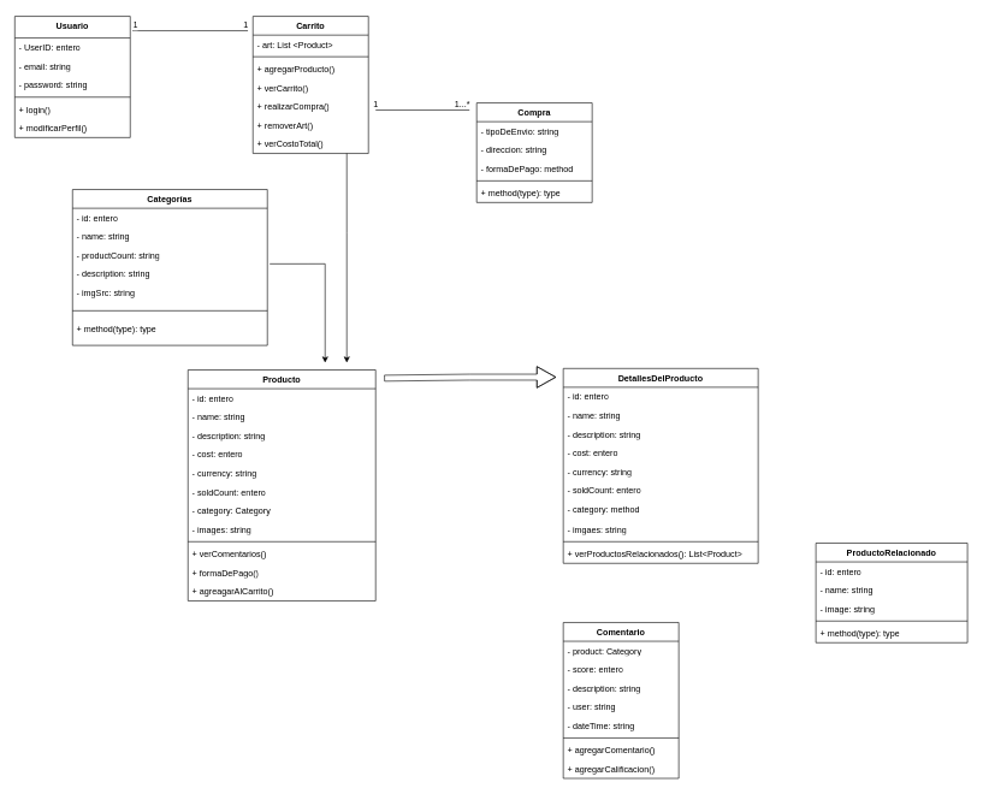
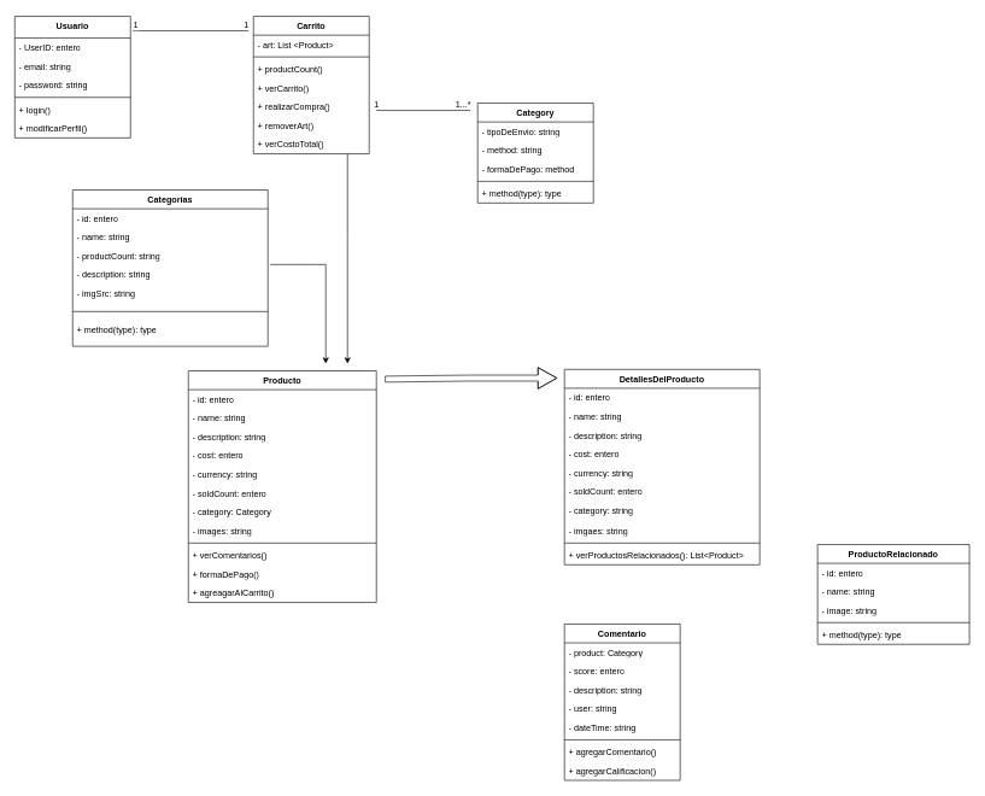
- <mxCell id="42" value="+ agregarProducto()&lt;br&gt;" style="text;strokeColor=none;fillColor=none;align=left;verticalAlign=top;spacingLeft=4;spacingRight=4;overflow=hidden;rotatable=0;points=[[0,0.5],[1,0.5]];portConstraint=eastwest;whiteSpace=wrap;html=1;" parent="39" vertex="1"><mxGeometry y="60" width="160" height="26" as="geometry" /></mxCell>
+ <mxCell id="42" value="+ productCount()&lt;br&gt;" style="text;strokeColor=none;fillColor=none;align=left;verticalAlign=top;spacingLeft=4;spacingRight=4;overflow=hidden;rotatable=0;points=[[0,0.5],[1,0.5]];portConstraint=eastwest;whiteSpace=wrap;html=1;" parent="39" vertex="1"><mxGeometry y="60" width="160" height="26" as="geometry" /></mxCell>
- <mxCell id="61" value="Compra" style="swimlane;fontStyle=1;align=center;verticalAlign=top;childLayout=stackLayout;horizontal=1;startSize=26;horizontalStack=0;resizeParent=1;resizeParentMax=0;resizeLast=0;collapsible=1;marginBottom=0;whiteSpace=wrap;html=1;" vertex="1" parent="1"><mxGeometry x="660" y="142" width="160" height="138" as="geometry" /></mxCell>
+ <mxCell id="61" value="Category" style="swimlane;fontStyle=1;align=center;verticalAlign=top;childLayout=stackLayout;horizontal=1;startSize=26;horizontalStack=0;resizeParent=1;resizeParentMax=0;resizeLast=0;collapsible=1;marginBottom=0;whiteSpace=wrap;html=1;" vertex="1" parent="1"><mxGeometry x="660" y="142" width="160" height="138" as="geometry" /></mxCell>
- <mxCell id="63" value="- direccion: string" style="text;strokeColor=none;fillColor=none;align=left;verticalAlign=top;spacingLeft=4;spacingRight=4;overflow=hidden;rotatable=0;points=[[0,0.5],[1,0.5]];portConstraint=eastwest;whiteSpace=wrap;html=1;" vertex="1" parent="61"><mxGeometry y="52" width="160" height="26" as="geometry" /></mxCell>
+ <mxCell id="63" value="- method: string" style="text;strokeColor=none;fillColor=none;align=left;verticalAlign=top;spacingLeft=4;spacingRight=4;overflow=hidden;rotatable=0;points=[[0,0.5],[1,0.5]];portConstraint=eastwest;whiteSpace=wrap;html=1;" vertex="1" parent="61"><mxGeometry y="52" width="160" height="26" as="geometry" /></mxCell>
- <mxCell id="54" value="- category: method" style="text;strokeColor=none;fillColor=none;align=left;verticalAlign=top;spacingLeft=4;spacingRight=4;overflow=hidden;rotatable=0;points=[[0,0.5],[1,0.5]];portConstraint=eastwest;whiteSpace=wrap;html=1;" parent="47" vertex="1"><mxGeometry y="182" width="270" height="28" as="geometry" /></mxCell>
+ <mxCell id="54" value="- category: string" style="text;strokeColor=none;fillColor=none;align=left;verticalAlign=top;spacingLeft=4;spacingRight=4;overflow=hidden;rotatable=0;points=[[0,0.5],[1,0.5]];portConstraint=eastwest;whiteSpace=wrap;html=1;" parent="47" vertex="1"><mxGeometry y="182" width="270" height="28" as="geometry" /></mxCell>
